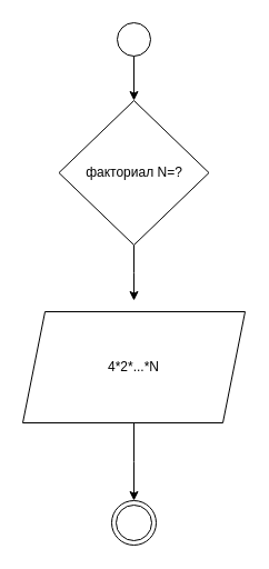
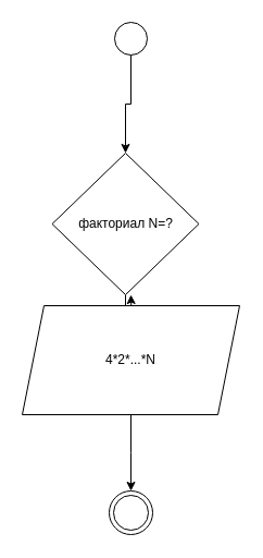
- <mxCell id="5" value="факториал N=?" style="rhombus;whiteSpace=wrap;html=1;" vertex="1" parent="1"><mxGeometry x="52.5" y="90" width="135" height="130" as="geometry" /></mxCell>
+ <mxCell id="5" value="факториал N=?" style="rhombus;whiteSpace=wrap;html=1;" vertex="1" parent="1"><mxGeometry x="47.5" y="140" width="135" height="130" as="geometry" /></mxCell>
